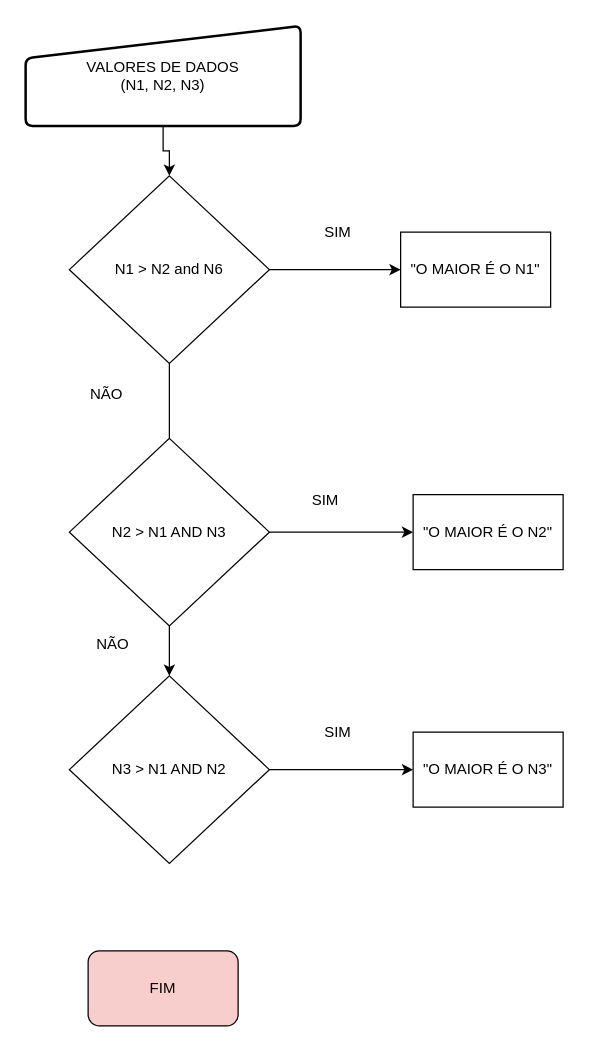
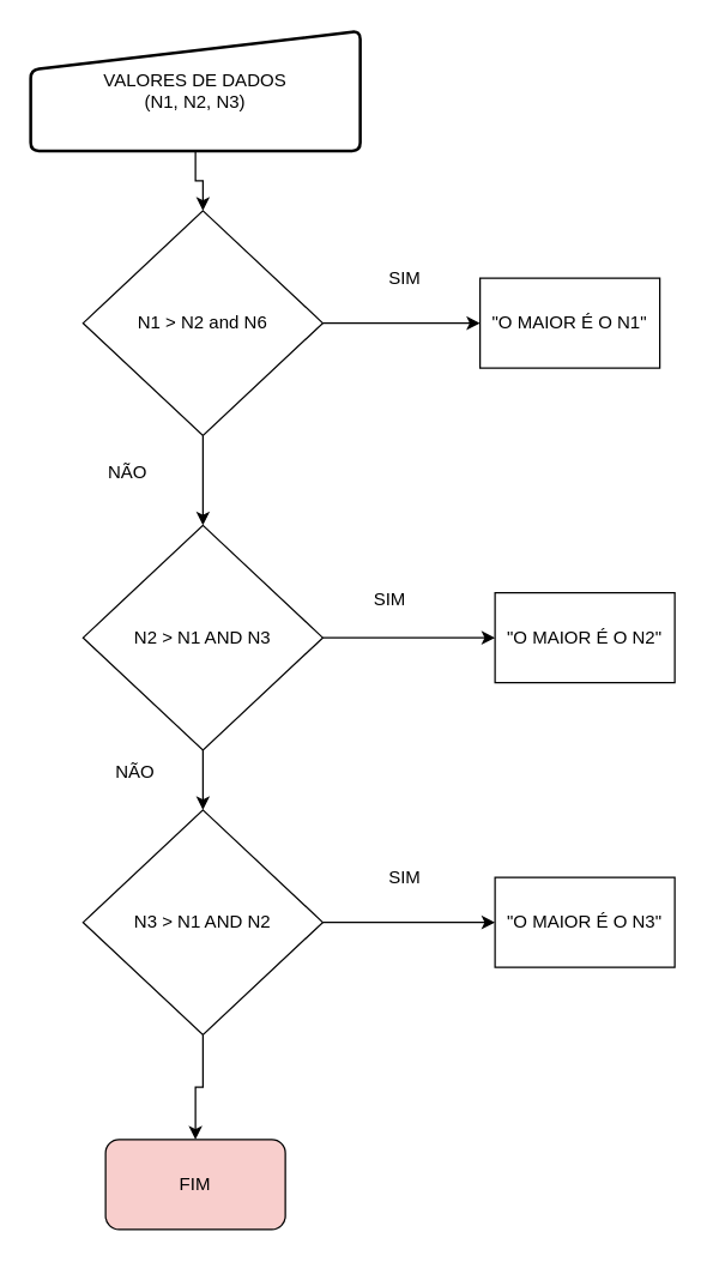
- <mxCell id="5" style="edgeStyle=orthogonalEdgeStyle;rounded=0;orthogonalLoop=1;jettySize=auto;html=1;exitX=0.5;exitY=1;exitDx=0;exitDy=0;entryX=0.5;entryY=0;entryDx=0;entryDy=0;endArrow=none;" edge="1" parent="1" source="6" target="9"><mxGeometry relative="1" as="geometry" /></mxCell>
+ <mxCell id="5" style="edgeStyle=orthogonalEdgeStyle;rounded=0;orthogonalLoop=1;jettySize=auto;html=1;exitX=0.5;exitY=1;exitDx=0;exitDy=0;entryX=0.5;entryY=0;entryDx=0;entryDy=0;" edge="1" parent="1" source="6" target="9"><mxGeometry relative="1" as="geometry" /></mxCell>
+ <mxCell id="11" style="edgeStyle=orthogonalEdgeStyle;rounded=0;orthogonalLoop=1;jettySize=auto;html=1;exitX=0.5;exitY=1;exitDx=0;exitDy=0;entryX=0.5;entryY=0;entryDx=0;entryDy=0;" edge="1" parent="1" source="12" target="21"><mxGeometry relative="1" as="geometry" /></mxCell>
